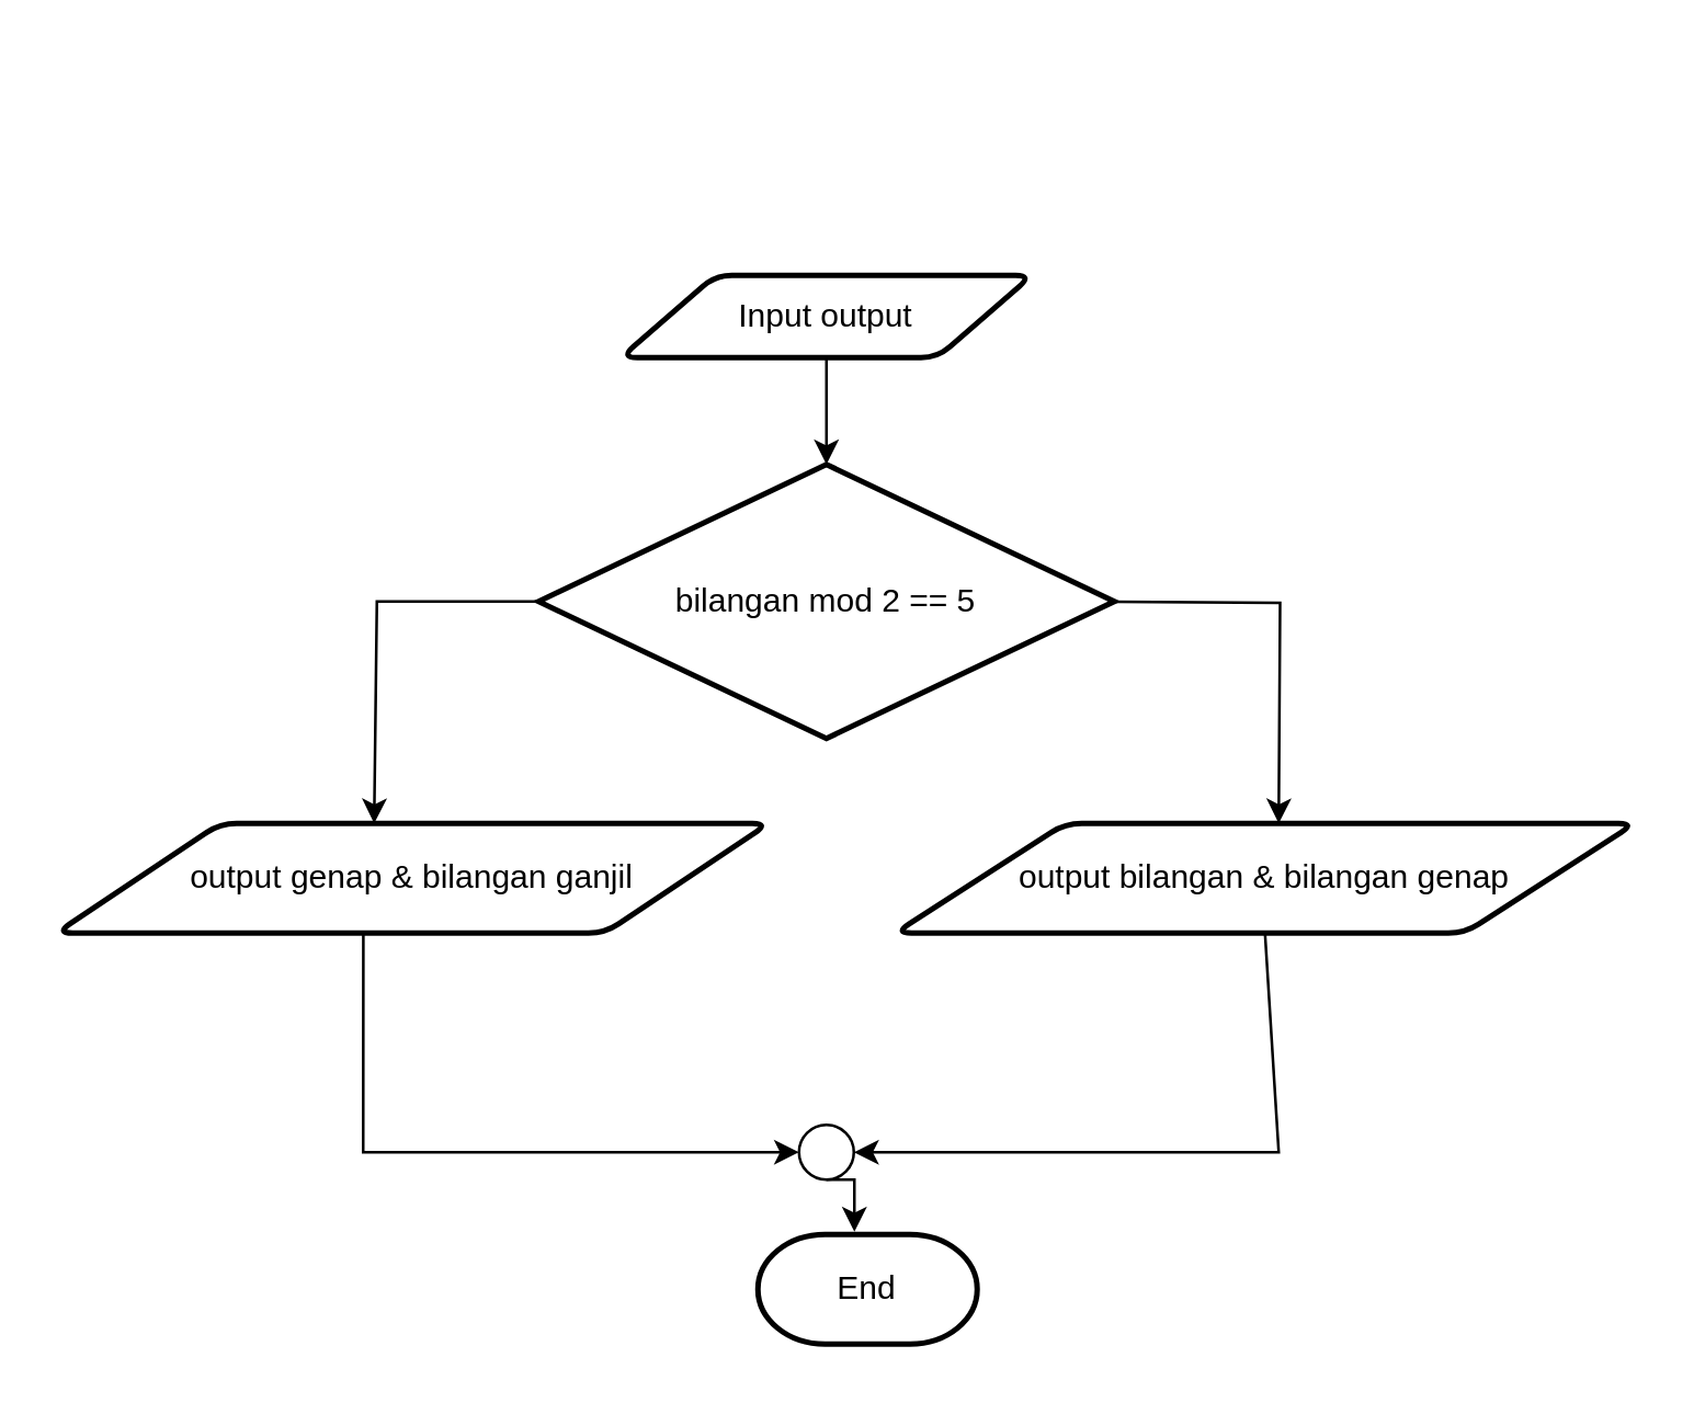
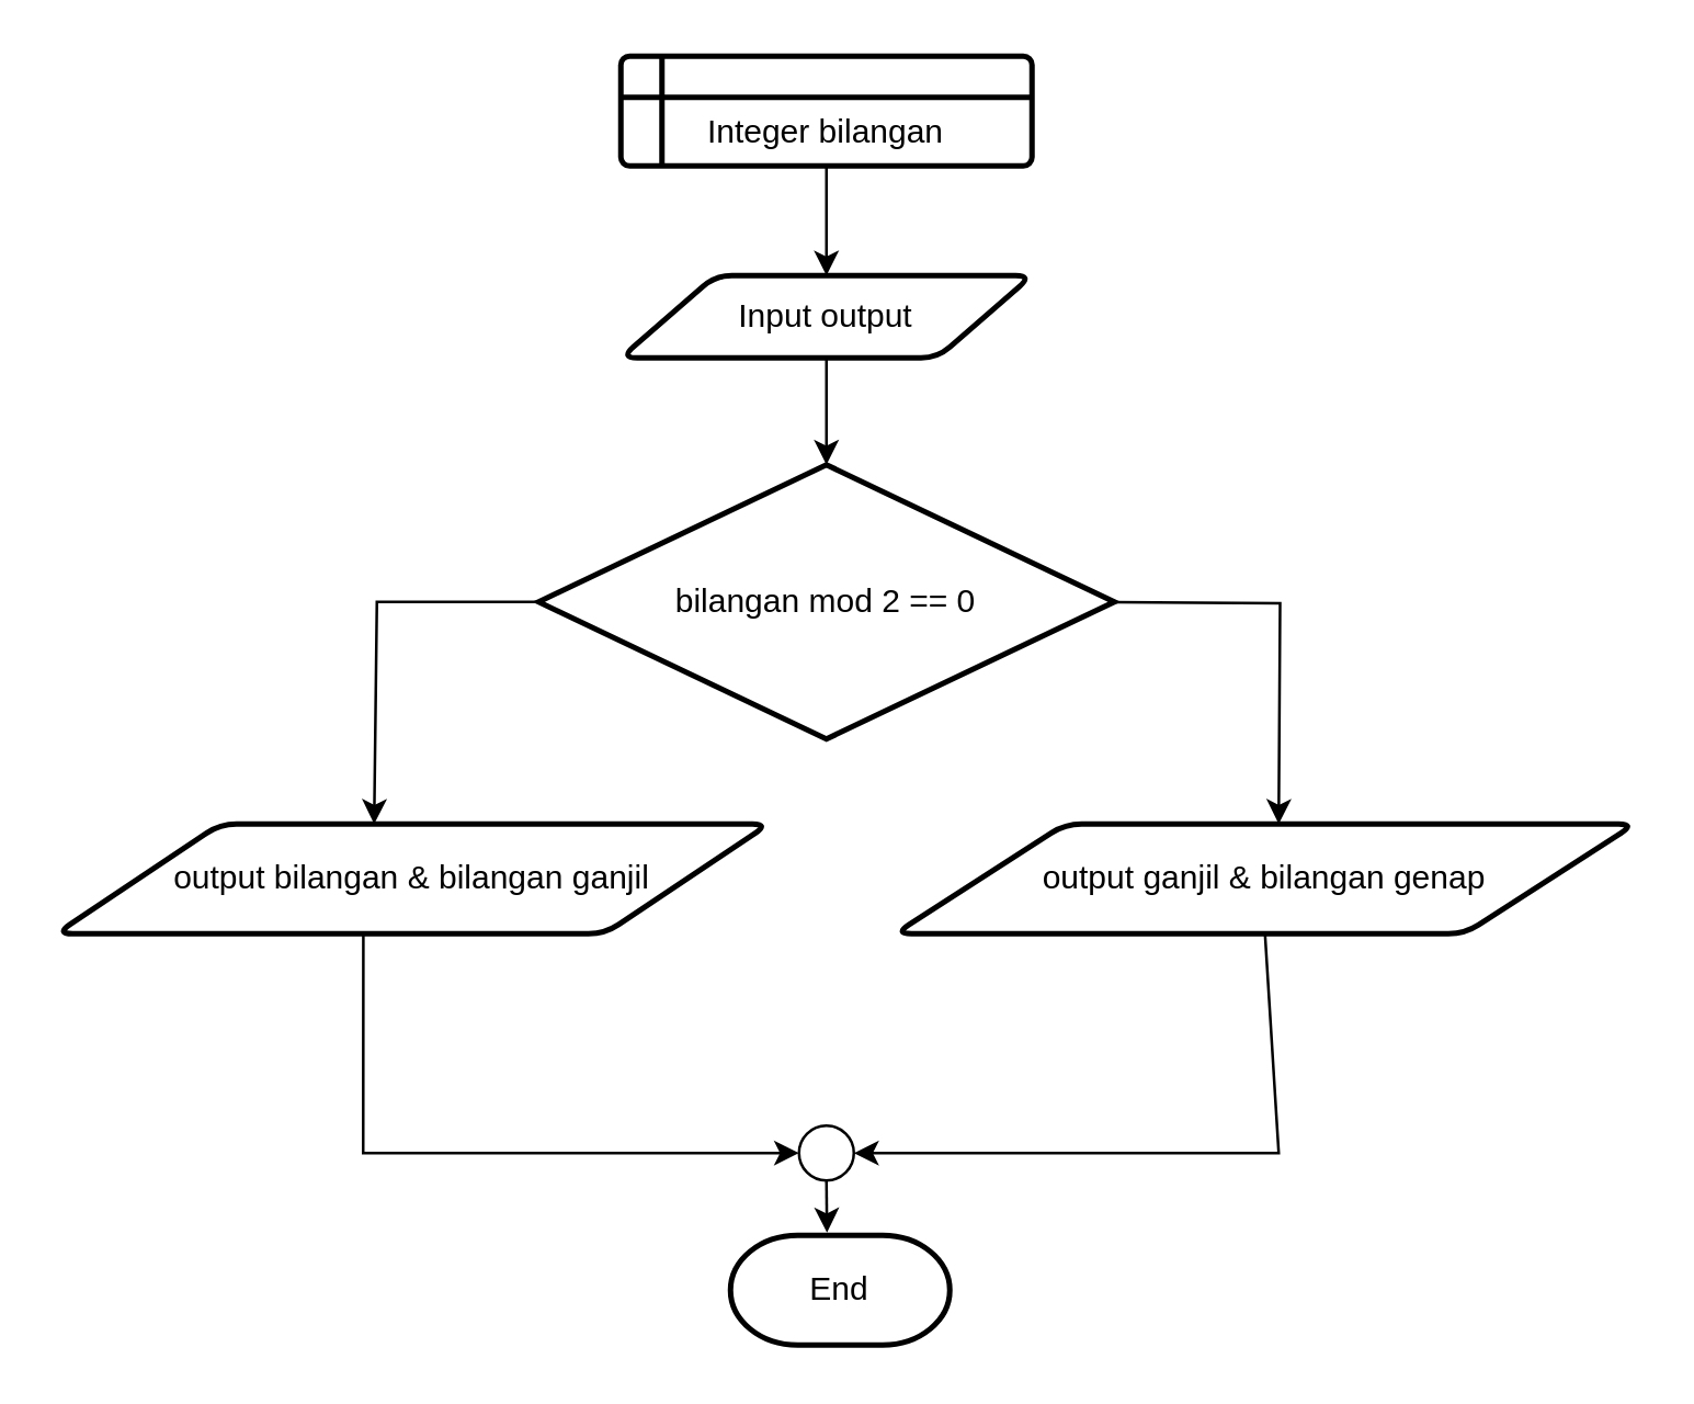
+ <mxCell id="2" value="&lt;div&gt;&lt;br&gt;&lt;/div&gt;&lt;div&gt;Integer bilangan&lt;br&gt;&lt;/div&gt;" style="shape=internalStorage;whiteSpace=wrap;html=1;dx=15;dy=15;rounded=1;arcSize=8;strokeWidth=2;" vertex="1" parent="1"><mxGeometry x="226" y="20" width="150" height="40" as="geometry" /></mxCell>
+ <mxCell id="6" value="" style="edgeStyle=orthogonalEdgeStyle;rounded=0;orthogonalLoop=1;jettySize=auto;html=1;" edge="1" parent="1" source="2" target="7"><mxGeometry relative="1" as="geometry"><mxPoint x="301" y="469" as="targetPoint" /><mxPoint x="301" y="60" as="sourcePoint" /></mxGeometry></mxCell>
- <mxCell id="5" value="bilangan mod 2 == 5" style="strokeWidth=2;html=1;shape=mxgraph.flowchart.decision;whiteSpace=wrap;" vertex="1" parent="1"><mxGeometry x="196" y="169" width="210" height="100" as="geometry" /></mxCell>
+ <mxCell id="5" value="bilangan mod 2 == 0" style="strokeWidth=2;html=1;shape=mxgraph.flowchart.decision;whiteSpace=wrap;" vertex="1" parent="1"><mxGeometry x="196" y="169" width="210" height="100" as="geometry" /></mxCell>
- <mxCell id="9" value="output genap &amp;amp; bilangan ganjil" style="shape=parallelogram;html=1;strokeWidth=2;perimeter=parallelogramPerimeter;whiteSpace=wrap;rounded=1;arcSize=12;size=0.23;" vertex="1" parent="1"><mxGeometry x="20" y="300" width="260" height="40" as="geometry" /></mxCell>
+ <mxCell id="9" value="output bilangan &amp;amp; bilangan ganjil" style="shape=parallelogram;html=1;strokeWidth=2;perimeter=parallelogramPerimeter;whiteSpace=wrap;rounded=1;arcSize=12;size=0.23;" vertex="1" parent="1"><mxGeometry x="20" y="300" width="260" height="40" as="geometry" /></mxCell>
- <mxCell id="10" value="output bilangan &amp;amp; bilangan genap" style="shape=parallelogram;html=1;strokeWidth=2;perimeter=parallelogramPerimeter;whiteSpace=wrap;rounded=1;arcSize=12;size=0.23;" vertex="1" parent="1"><mxGeometry x="326" y="300" width="270" height="40" as="geometry" /></mxCell>
+ <mxCell id="10" value="output ganjil &amp;amp; bilangan genap" style="shape=parallelogram;html=1;strokeWidth=2;perimeter=parallelogramPerimeter;whiteSpace=wrap;rounded=1;arcSize=12;size=0.23;" vertex="1" parent="1"><mxGeometry x="326" y="300" width="270" height="40" as="geometry" /></mxCell>
- <mxCell id="12" value="End" style="strokeWidth=2;html=1;shape=mxgraph.flowchart.terminator;whiteSpace=wrap;" vertex="1" parent="1"><mxGeometry x="276" y="450" width="80" height="40" as="geometry" /></mxCell>
+ <mxCell id="12" value="End" style="strokeWidth=2;html=1;shape=mxgraph.flowchart.terminator;whiteSpace=wrap;" vertex="1" parent="1"><mxGeometry x="266" y="450" width="80" height="40" as="geometry" /></mxCell>
